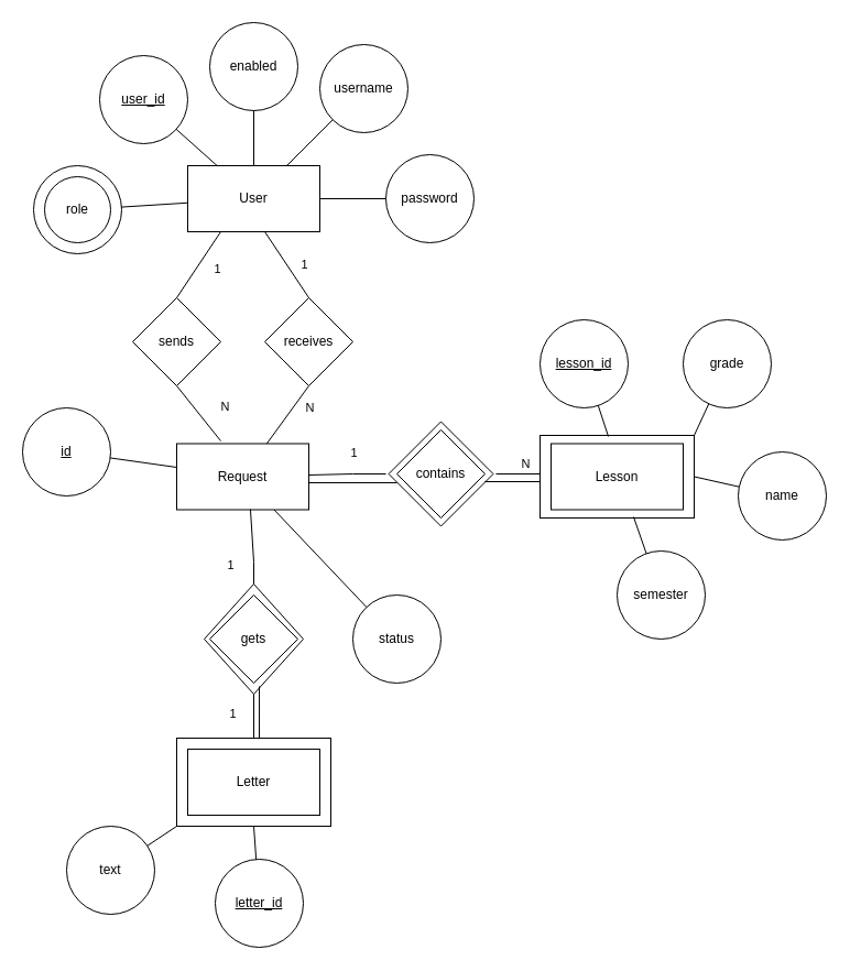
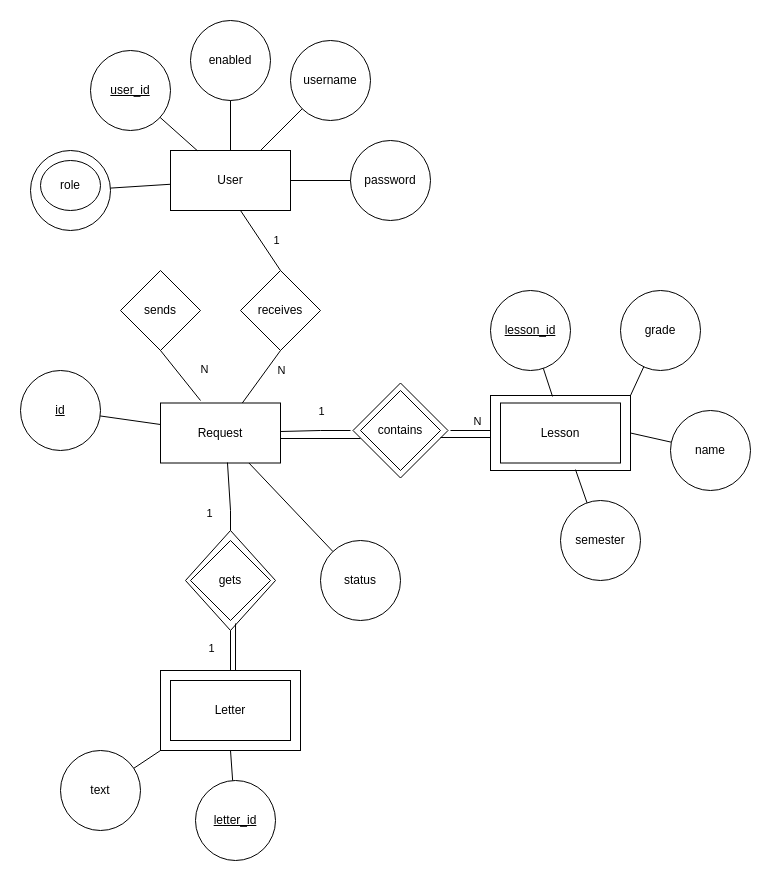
- <mxCell id="17" value="role" style="ellipse;whiteSpace=wrap;html=1;aspect=fixed;" parent="1" vertex="1"><mxGeometry x="40" y="160" width="60" height="60" as="geometry" /></mxCell>
+ <mxCell id="17" value="role" style="ellipse;whiteSpace=wrap;html=1;aspect=fixed;" parent="1" vertex="1"><mxGeometry x="40" y="160" width="60" height="50" as="geometry" /></mxCell>
- <mxCell id="37" value="" style="endArrow=none;html=1;rounded=0;entryX=0.25;entryY=1;entryDx=0;entryDy=0;exitX=0.5;exitY=0;exitDx=0;exitDy=0;" parent="1" edge="1" target="7" source="36"><mxGeometry width="50" height="50" relative="1" as="geometry"><mxPoint x="230" y="260" as="sourcePoint" /><mxPoint x="229.5" y="210" as="targetPoint" /></mxGeometry></mxCell>
- <mxCell id="38" value="1" style="edgeLabel;html=1;align=center;verticalAlign=middle;resizable=0;points=[];" parent="37" vertex="1" connectable="0"><mxGeometry x="0.3" y="-2" relative="1" as="geometry"><mxPoint x="9" y="11" as="offset" /></mxGeometry></mxCell>
